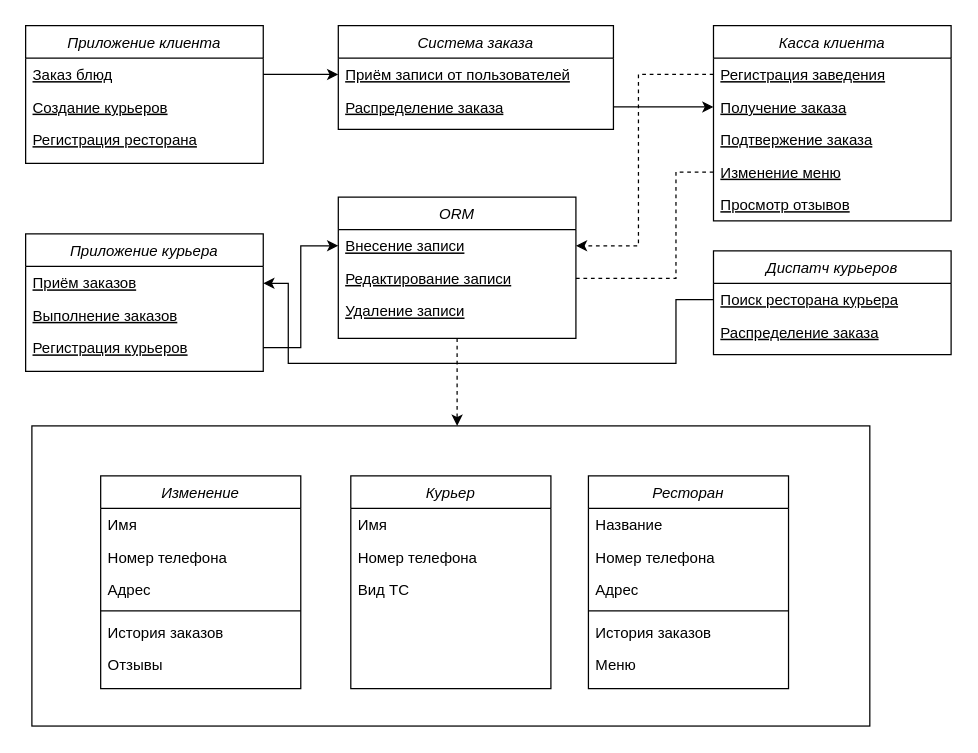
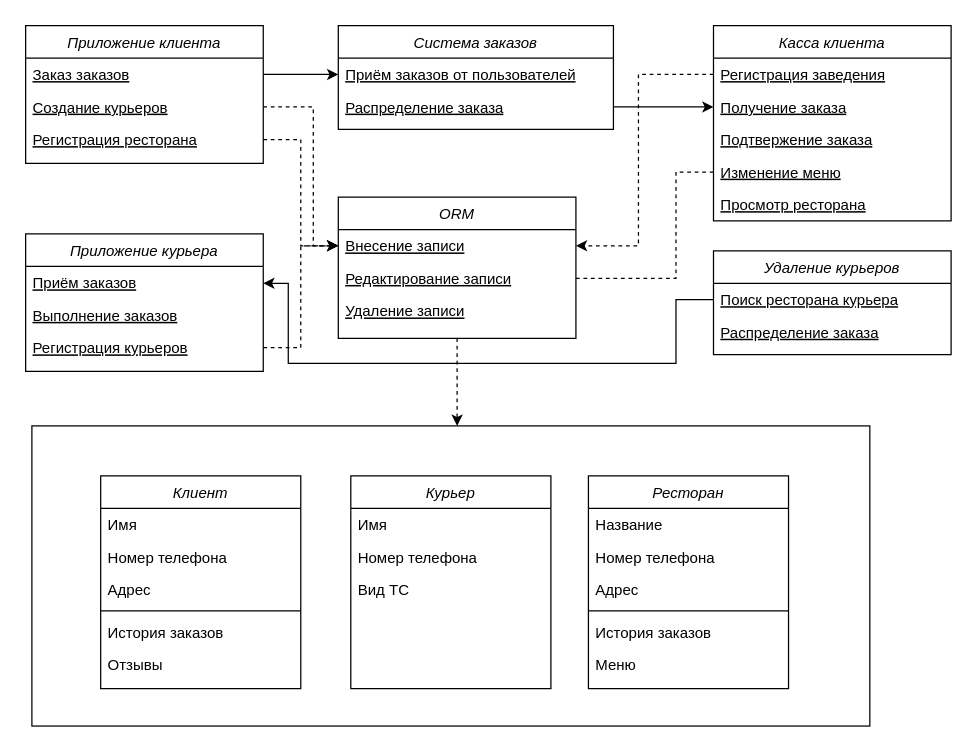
- <mxCell id="34" value="Система заказа" style="swimlane;fontStyle=2;align=center;verticalAlign=top;childLayout=stackLayout;horizontal=1;startSize=26;horizontalStack=0;resizeParent=1;resizeLast=0;collapsible=1;marginBottom=0;rounded=0;shadow=0;strokeWidth=1;" vertex="1" parent="1"><mxGeometry x="270" y="20" width="220" height="83" as="geometry"><mxRectangle x="230" y="140" width="160" height="26" as="alternateBounds" /></mxGeometry></mxCell>
+ <mxCell id="34" value="Система заказов" style="swimlane;fontStyle=2;align=center;verticalAlign=top;childLayout=stackLayout;horizontal=1;startSize=26;horizontalStack=0;resizeParent=1;resizeLast=0;collapsible=1;marginBottom=0;rounded=0;shadow=0;strokeWidth=1;" vertex="1" parent="1"><mxGeometry x="270" y="20" width="220" height="83" as="geometry"><mxRectangle x="230" y="140" width="160" height="26" as="alternateBounds" /></mxGeometry></mxCell>
- <mxCell id="31" value="Заказ блюд" style="text;align=left;verticalAlign=top;spacingLeft=4;spacingRight=4;overflow=hidden;rotatable=0;points=[[0,0.5],[1,0.5]];portConstraint=eastwest;fontStyle=4" vertex="1" parent="30"><mxGeometry y="26" width="190" height="26" as="geometry" /></mxCell>
+ <mxCell id="31" value="Заказ заказов" style="text;align=left;verticalAlign=top;spacingLeft=4;spacingRight=4;overflow=hidden;rotatable=0;points=[[0,0.5],[1,0.5]];portConstraint=eastwest;fontStyle=4" vertex="1" parent="30"><mxGeometry y="26" width="190" height="26" as="geometry" /></mxCell>
- <mxCell id="35" value="Приём записи от пользователей" style="text;align=left;verticalAlign=top;spacingLeft=4;spacingRight=4;overflow=hidden;rotatable=0;points=[[0,0.5],[1,0.5]];portConstraint=eastwest;fontStyle=4" vertex="1" parent="34"><mxGeometry y="26" width="220" height="26" as="geometry" /></mxCell>
+ <mxCell id="35" value="Приём заказов от пользователей" style="text;align=left;verticalAlign=top;spacingLeft=4;spacingRight=4;overflow=hidden;rotatable=0;points=[[0,0.5],[1,0.5]];portConstraint=eastwest;fontStyle=4" vertex="1" parent="34"><mxGeometry y="26" width="220" height="26" as="geometry" /></mxCell>
+ <mxCell id="47" style="edgeStyle=orthogonalEdgeStyle;rounded=0;orthogonalLoop=1;jettySize=auto;html=1;dashed=1;" edge="1" parent="1" source="32" target="39"><mxGeometry relative="1" as="geometry"><Array as="points"><mxPoint x="250" y="85" /><mxPoint x="250" y="196" /></Array></mxGeometry></mxCell>
+ <mxCell id="44" style="edgeStyle=orthogonalEdgeStyle;rounded=0;orthogonalLoop=1;jettySize=auto;html=1;dashed=1;" edge="1" parent="1" source="33" target="39"><mxGeometry relative="1" as="geometry"><Array as="points"><mxPoint x="240" y="111" /><mxPoint x="240" y="196" /></Array></mxGeometry></mxCell>
- <mxCell id="29" value="Просмотр отзывов" style="text;align=left;verticalAlign=top;spacingLeft=4;spacingRight=4;overflow=hidden;rotatable=0;points=[[0,0.5],[1,0.5]];portConstraint=eastwest;fontStyle=4" vertex="1" parent="24"><mxGeometry y="130" width="190" height="26" as="geometry" /></mxCell>
+ <mxCell id="29" value="Просмотр ресторана" style="text;align=left;verticalAlign=top;spacingLeft=4;spacingRight=4;overflow=hidden;rotatable=0;points=[[0,0.5],[1,0.5]];portConstraint=eastwest;fontStyle=4" vertex="1" parent="24"><mxGeometry y="130" width="190" height="26" as="geometry" /></mxCell>
- <mxCell id="21" value="Диспатч курьеров" style="swimlane;fontStyle=2;align=center;verticalAlign=top;childLayout=stackLayout;horizontal=1;startSize=26;horizontalStack=0;resizeParent=1;resizeLast=0;collapsible=1;marginBottom=0;rounded=0;shadow=0;strokeWidth=1;" vertex="1" parent="1"><mxGeometry x="570" y="200" width="190" height="83" as="geometry"><mxRectangle x="230" y="140" width="160" height="26" as="alternateBounds" /></mxGeometry></mxCell>
+ <mxCell id="21" value="Удаление курьеров" style="swimlane;fontStyle=2;align=center;verticalAlign=top;childLayout=stackLayout;horizontal=1;startSize=26;horizontalStack=0;resizeParent=1;resizeLast=0;collapsible=1;marginBottom=0;rounded=0;shadow=0;strokeWidth=1;" vertex="1" parent="1"><mxGeometry x="570" y="200" width="190" height="83" as="geometry"><mxRectangle x="230" y="140" width="160" height="26" as="alternateBounds" /></mxGeometry></mxCell>
- <mxCell id="52" style="edgeStyle=orthogonalEdgeStyle;rounded=0;orthogonalLoop=1;jettySize=auto;html=1;dashed=0;" edge="1" parent="1" source="51" target="39"><mxGeometry relative="1" as="geometry" /></mxCell>
+ <mxCell id="52" style="edgeStyle=orthogonalEdgeStyle;rounded=0;orthogonalLoop=1;jettySize=auto;html=1;dashed=1;" edge="1" parent="1" source="51" target="39"><mxGeometry relative="1" as="geometry" /></mxCell>
- <mxCell id="3" value="Изменение" style="swimlane;fontStyle=2;align=center;verticalAlign=top;childLayout=stackLayout;horizontal=1;startSize=26;horizontalStack=0;resizeParent=1;resizeLast=0;collapsible=1;marginBottom=0;rounded=0;shadow=0;strokeWidth=1;fillStyle=solid;fillOpacity=100;" parent="1" vertex="1"><mxGeometry x="80" y="380" width="160" height="170" as="geometry"><mxRectangle x="230" y="140" width="160" height="26" as="alternateBounds" /></mxGeometry></mxCell>
+ <mxCell id="3" value="Клиент" style="swimlane;fontStyle=2;align=center;verticalAlign=top;childLayout=stackLayout;horizontal=1;startSize=26;horizontalStack=0;resizeParent=1;resizeLast=0;collapsible=1;marginBottom=0;rounded=0;shadow=0;strokeWidth=1;fillStyle=solid;fillOpacity=100;" parent="1" vertex="1"><mxGeometry x="80" y="380" width="160" height="170" as="geometry"><mxRectangle x="230" y="140" width="160" height="26" as="alternateBounds" /></mxGeometry></mxCell>
